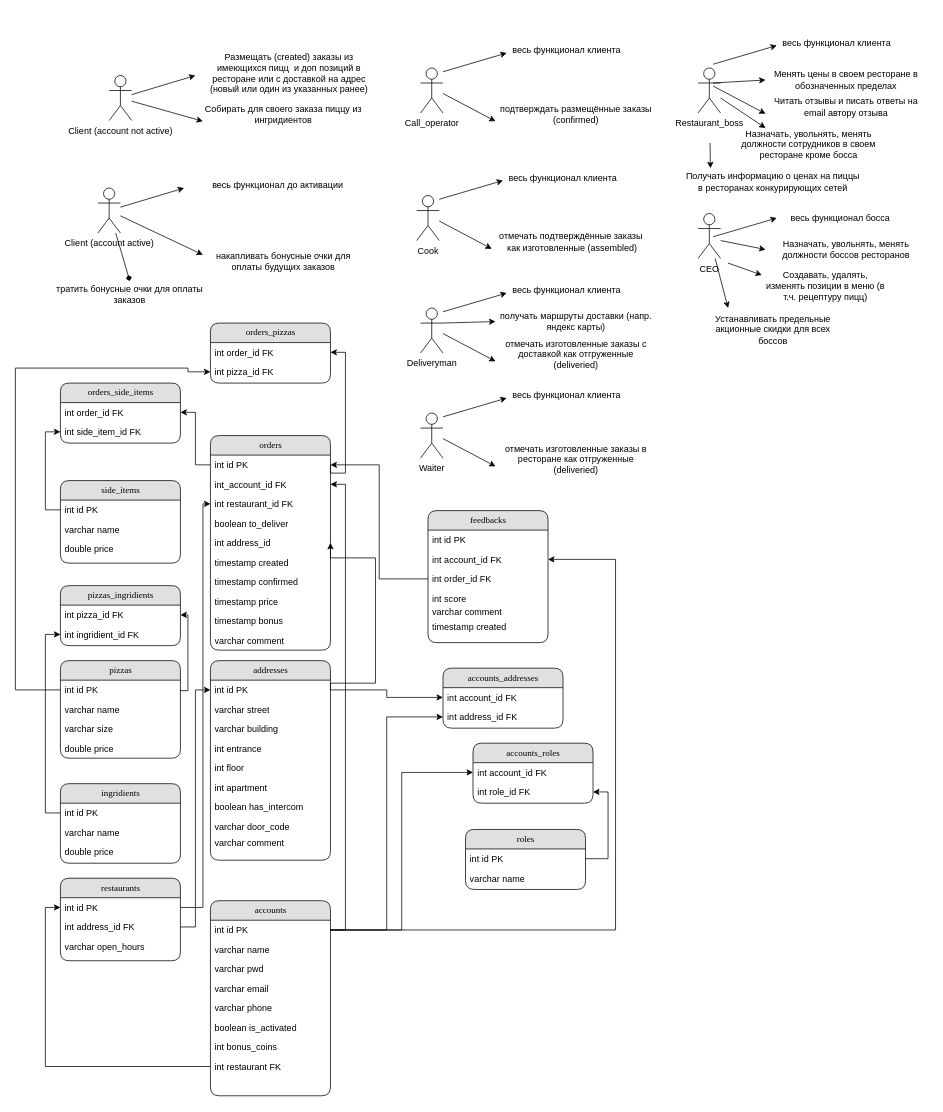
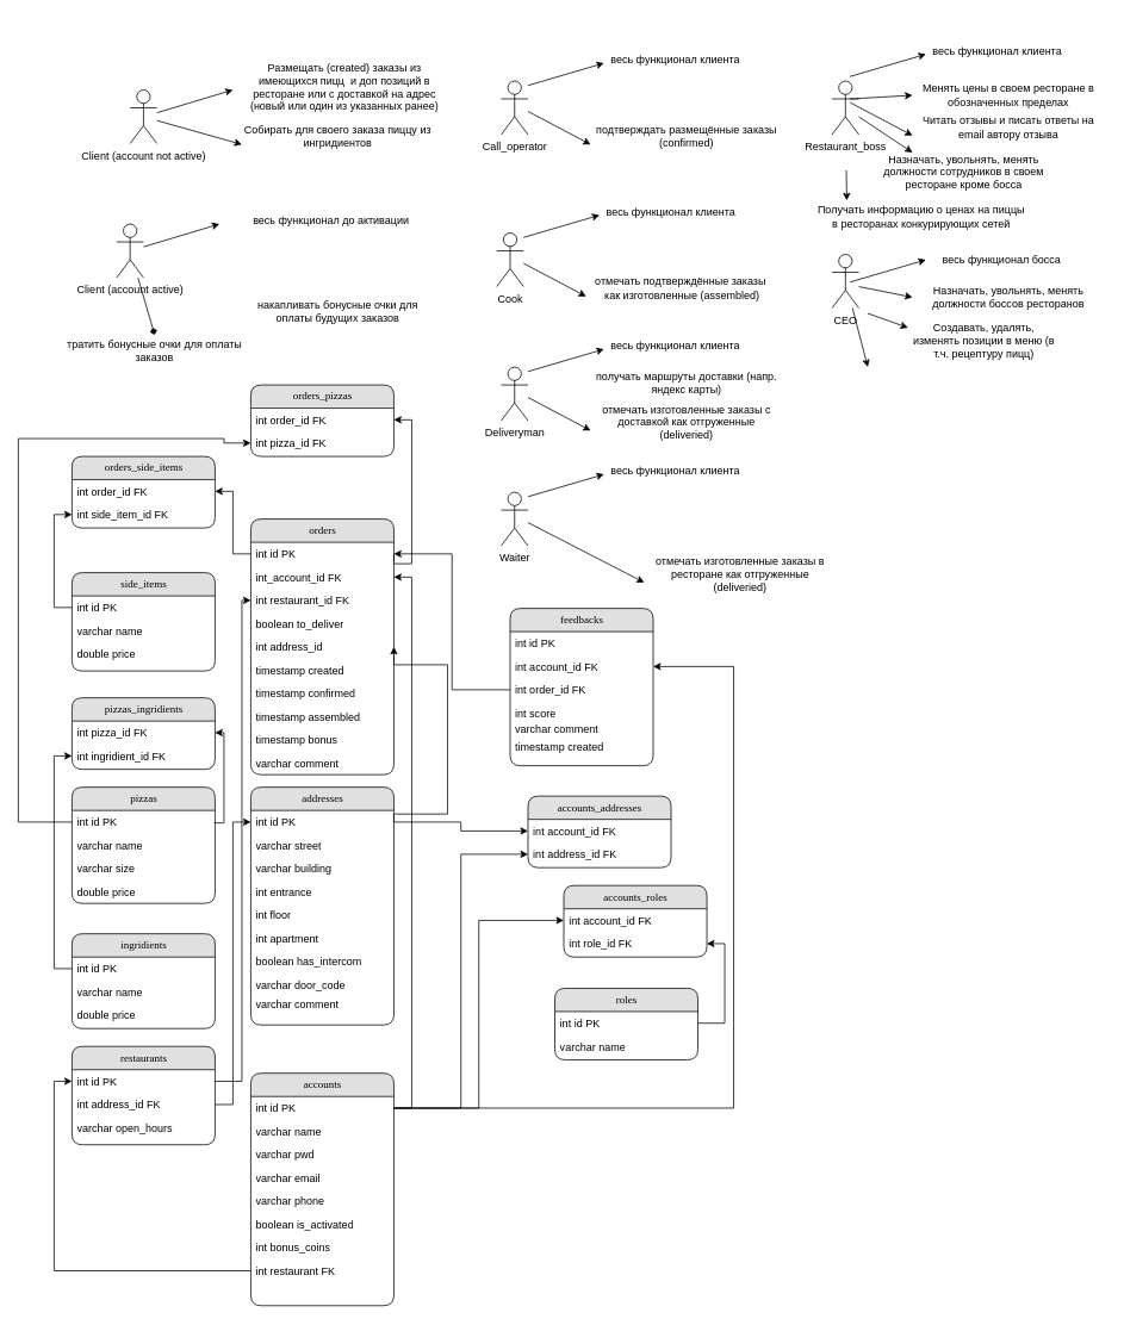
- <mxCell id="100" value="" style="endArrow=classic;html=1;rounded=0;entryX=0;entryY=0.25;entryDx=0;entryDy=0;" parent="1" source="96" target="99" edge="1"><mxGeometry width="50" height="50" relative="1" as="geometry"><mxPoint x="550" y="220" as="sourcePoint" /><mxPoint x="600" y="170" as="targetPoint" /></mxGeometry></mxCell>
- <mxCell id="139" value="" style="endArrow=classic;html=1;rounded=0;exitX=1;exitY=0.333;exitDx=0;exitDy=0;exitPerimeter=0;entryX=0;entryY=0.5;entryDx=0;entryDy=0;" parent="1" source="111" target="138" edge="1"><mxGeometry width="50" height="50" relative="1" as="geometry"><mxPoint x="820" y="520" as="sourcePoint" /><mxPoint x="870" y="470" as="targetPoint" /></mxGeometry></mxCell>
- <mxCell id="143" value="Устанавливать предельные акционные скидки для всех боссов" style="text;html=1;align=center;verticalAlign=middle;whiteSpace=wrap;rounded=0;" parent="1" vertex="1"><mxGeometry x="945" y="424" width="170" height="30" as="geometry" /></mxCell>
- <mxCell id="119" value="отмечать изготовленные заказы в ресторане как отгруженные (deliveried)" style="text;html=1;align=center;verticalAlign=middle;whiteSpace=wrap;rounded=0;" parent="1" vertex="1"><mxGeometry x="660" y="594" width="215" height="36" as="geometry" /></mxCell>
+ <mxCell id="119" value="отмечать изготовленные заказы в ресторане как отгруженные (deliveried)" style="text;html=1;align=center;verticalAlign=middle;whiteSpace=wrap;rounded=0;" parent="1" vertex="1"><mxGeometry x="720" y="624" width="215" height="36" as="geometry" /></mxCell>
- <mxCell id="73" value="timestamp&amp;nbsp;price" style="text;html=1;strokeColor=none;fillColor=none;spacingLeft=4;spacingRight=4;whiteSpace=wrap;overflow=hidden;rotatable=0;points=[[0,0.5],[1,0.5]];portConstraint=eastwest;" parent="65" vertex="1"><mxGeometry y="208" width="160" height="26" as="geometry" /></mxCell>
+ <mxCell id="73" value="timestamp&amp;nbsp;assembled" style="text;html=1;strokeColor=none;fillColor=none;spacingLeft=4;spacingRight=4;whiteSpace=wrap;overflow=hidden;rotatable=0;points=[[0,0.5],[1,0.5]];portConstraint=eastwest;" parent="65" vertex="1"><mxGeometry y="208" width="160" height="26" as="geometry" /></mxCell>
